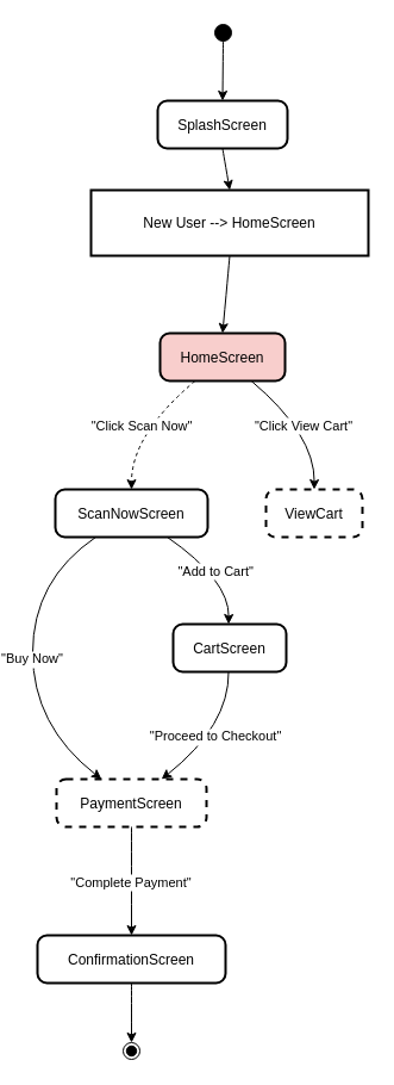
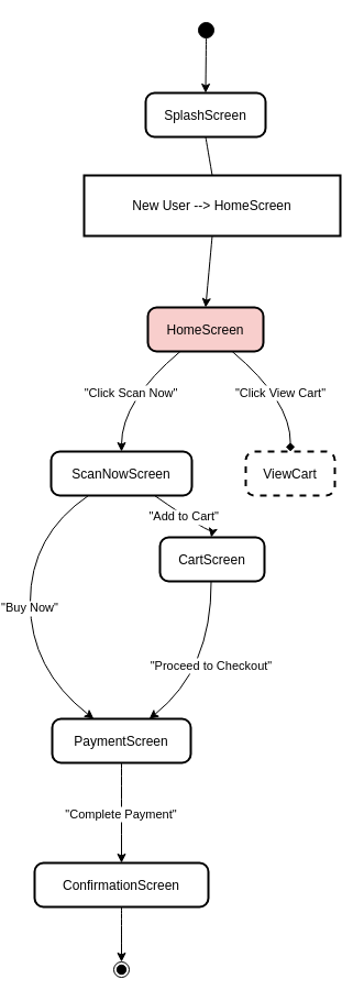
- <mxCell id="13" value="" style="curved=1;startArrow=none;;exitX=0.5;exitY=1;entryX=0.5;entryY=0;rounded=0;" edge="1" parent="1" source="3" target="4"><mxGeometry relative="1" as="geometry"><Array as="points" /></mxGeometry></mxCell>
+ <mxCell id="13" value="" style="curved=1;startArrow=none;exitX=0.5;exitY=1;entryX=0.5;entryY=0;rounded=0;endArrow=none;" edge="1" parent="1" source="3" target="4"><mxGeometry relative="1" as="geometry"><Array as="points" /></mxGeometry></mxCell>
- <mxCell id="15" value="&quot;Click Scan Now&quot;" style="curved=1;startArrow=none;exitX=0.28;exitY=1;entryX=0.5;entryY=-0.01;rounded=0;dashed=1;" edge="1" parent="1" source="5" target="6"><mxGeometry relative="1" as="geometry"><Array as="points"><mxPoint x="103" y="364" /></Array></mxGeometry></mxCell>
+ <mxCell id="15" value="&quot;Click Scan Now&quot;" style="curved=1;startArrow=none;;exitX=0.28;exitY=1;entryX=0.5;entryY=-0.01;rounded=0;" edge="1" parent="1" source="5" target="6"><mxGeometry relative="1" as="geometry"><Array as="points"><mxPoint x="103" y="364" /></Array></mxGeometry></mxCell>
- <mxCell id="16" value="&quot;Click View Cart&quot;" style="curved=1;startArrow=none;;exitX=0.73;exitY=1;entryX=0.5;entryY=-0.01;rounded=0;" edge="1" parent="1" source="5" target="7"><mxGeometry relative="1" as="geometry"><Array as="points"><mxPoint x="257" y="364" /></Array></mxGeometry></mxCell>
+ <mxCell id="16" value="&quot;Click View Cart&quot;" style="curved=1;startArrow=none;exitX=0.73;exitY=1;entryX=0.5;entryY=-0.01;rounded=0;endArrow=diamond;" edge="1" parent="1" source="5" target="7"><mxGeometry relative="1" as="geometry"><Array as="points"><mxPoint x="257" y="364" /></Array></mxGeometry></mxCell>
- <mxCell id="8" value="CartScreen" style="rounded=1;arcSize=20;strokeWidth=2" vertex="1" parent="1"><mxGeometry x="138" y="523" width="95" height="40" as="geometry" /></mxCell>
+ <mxCell id="8" value="CartScreen" style="rounded=1;arcSize=20;strokeWidth=2" vertex="1" parent="1"><mxGeometry x="138" y="488" width="95" height="40" as="geometry" /></mxCell>
- <mxCell id="9" value="PaymentScreen" style="rounded=1;arcSize=20;strokeWidth=2;dashed=1;" vertex="1" parent="1"><mxGeometry x="40" y="653" width="126" height="40" as="geometry" /></mxCell>
+ <mxCell id="9" value="PaymentScreen" style="rounded=1;arcSize=20;strokeWidth=2" vertex="1" parent="1"><mxGeometry x="40" y="653" width="126" height="40" as="geometry" /></mxCell>
